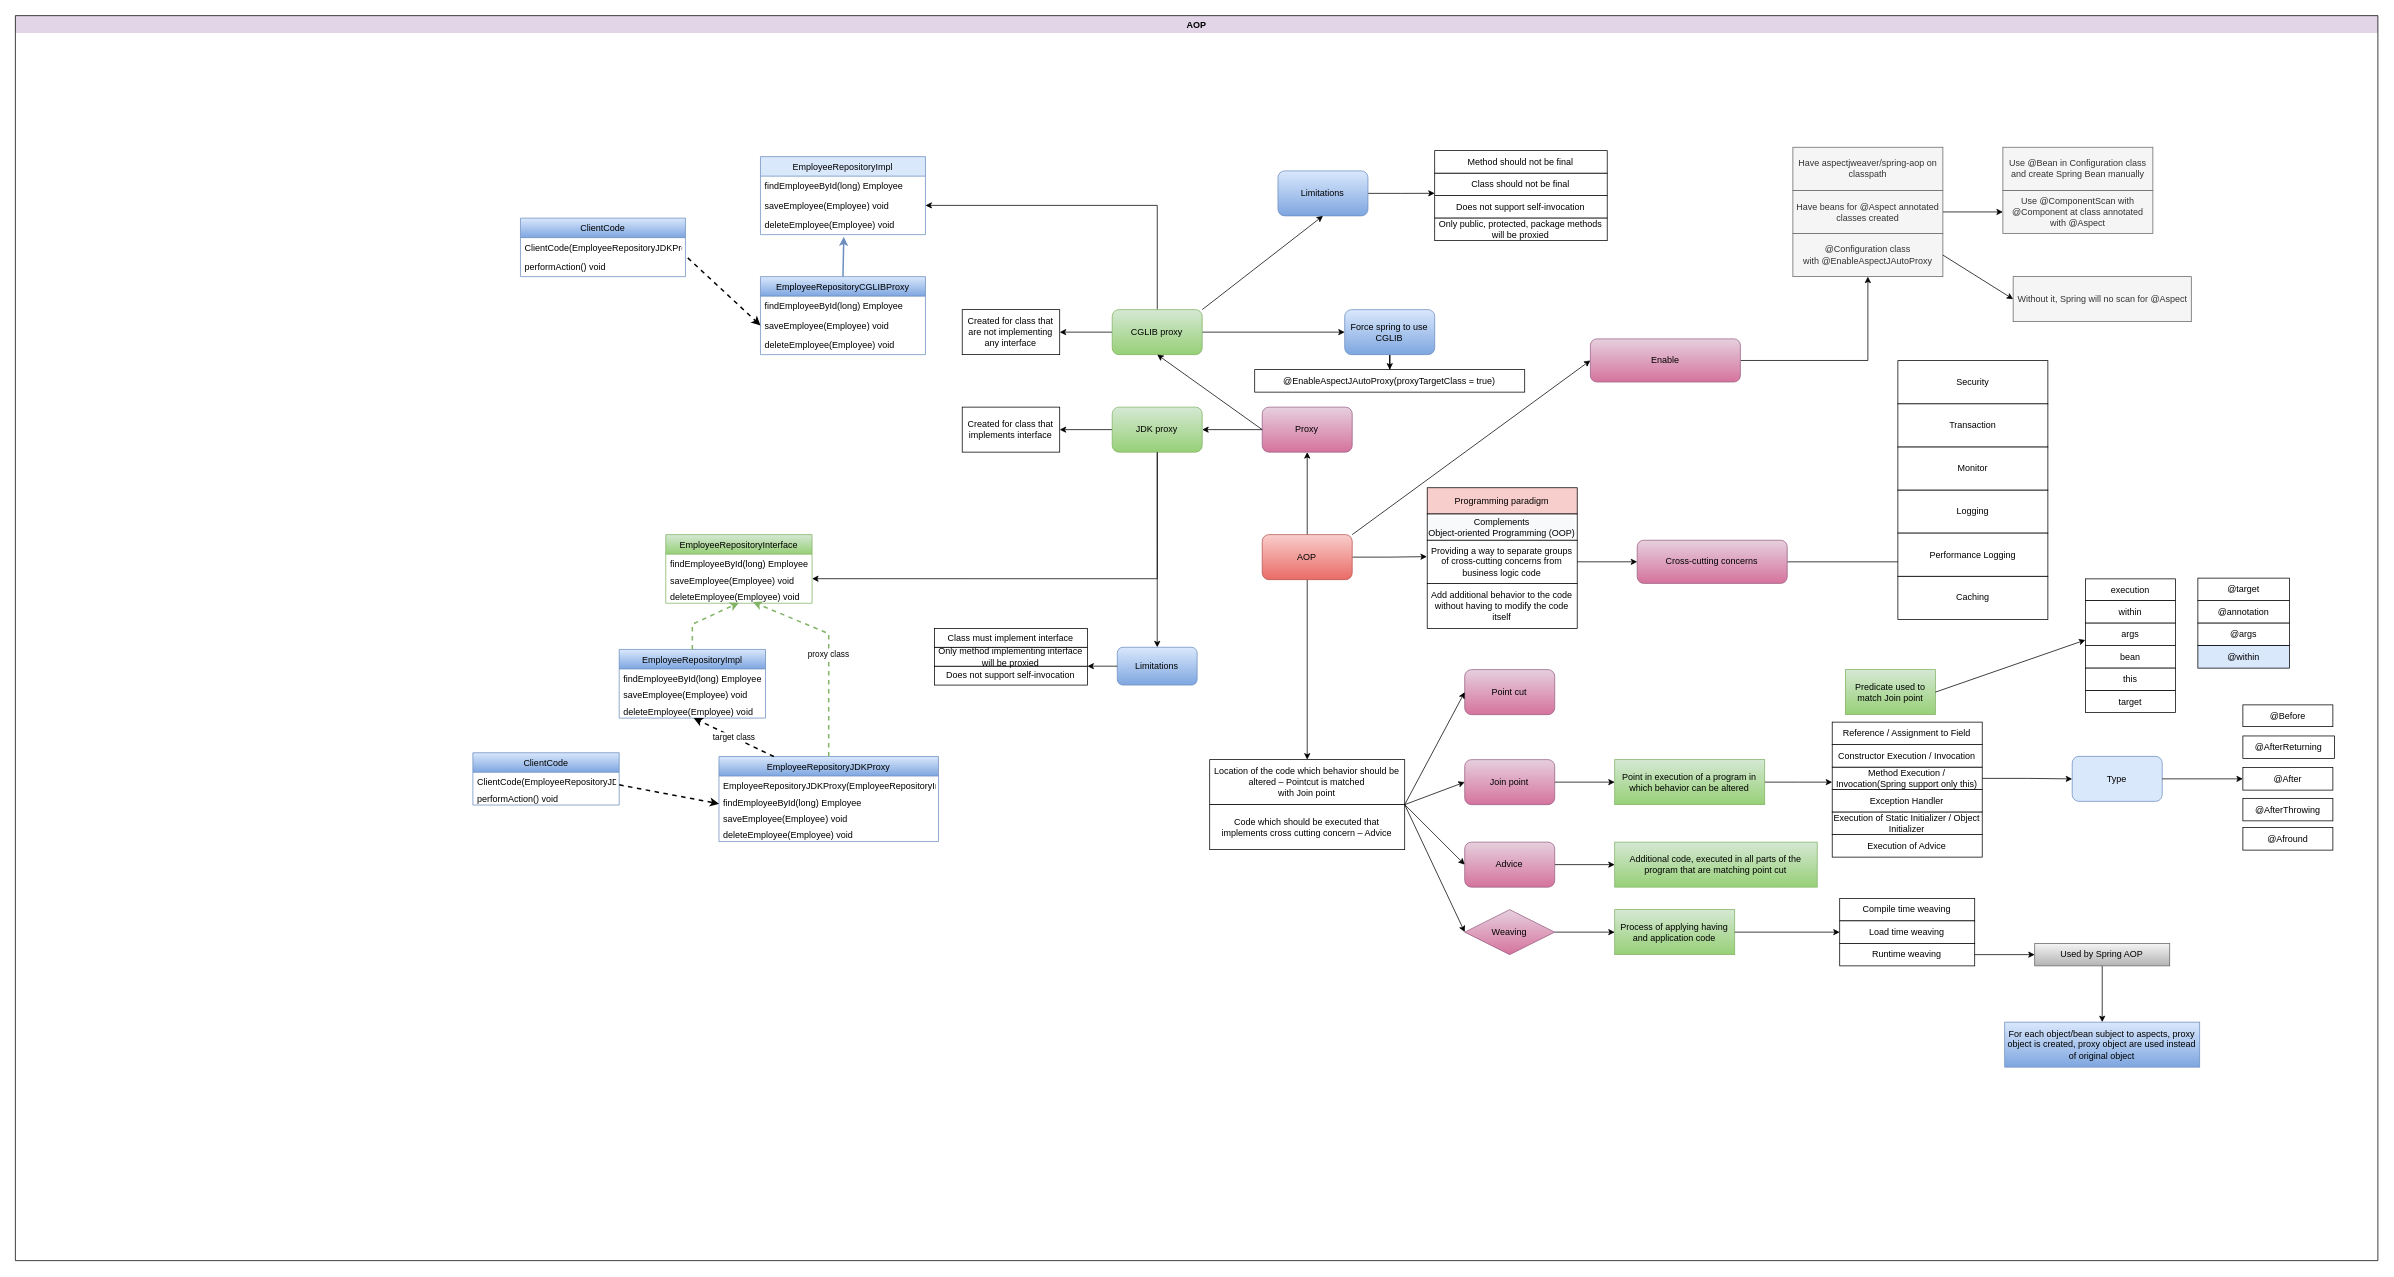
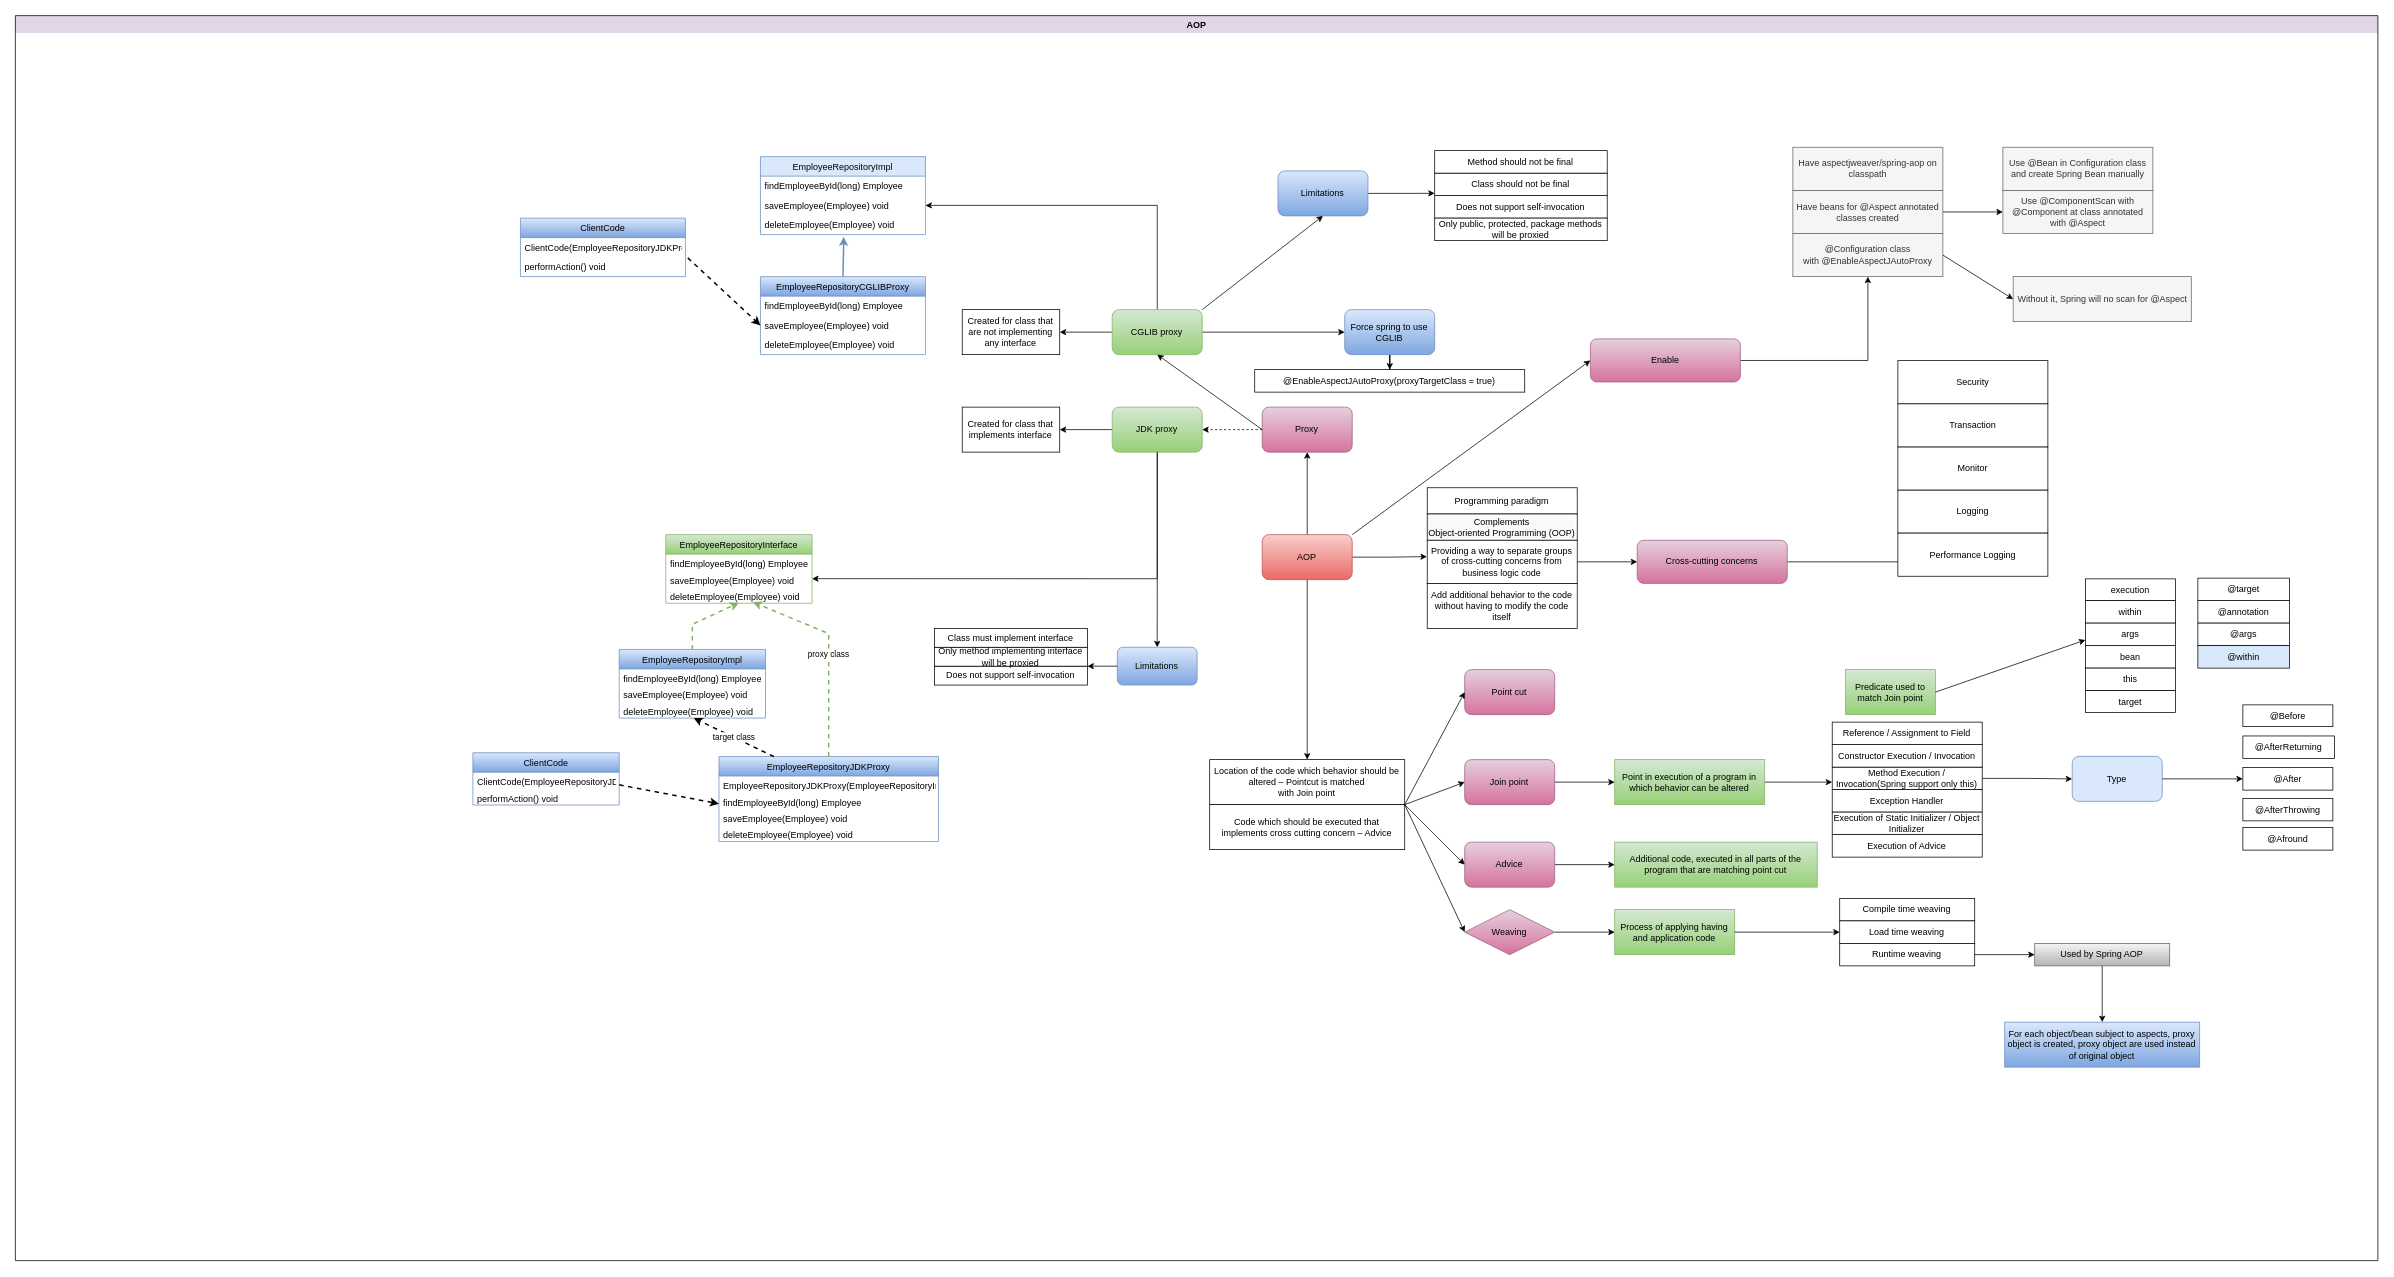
- <mxCell id="41" value="" style="edgeStyle=orthogonalEdgeStyle;rounded=0;orthogonalLoop=1;jettySize=auto;html=1;" edge="1" parent="2" source="42" target="45"><mxGeometry relative="1" as="geometry" /></mxCell>
+ <mxCell id="41" value="" style="edgeStyle=orthogonalEdgeStyle;rounded=0;orthogonalLoop=1;jettySize=auto;html=1;dashed=1;" edge="1" parent="2" source="42" target="45"><mxGeometry relative="1" as="geometry" /></mxCell>
- <mxCell id="8" value="&lt;div&gt;Programming paradigm&lt;/div&gt;" style="rounded=0;whiteSpace=wrap;html=1;fillColor=#f8cecc;" vertex="1" parent="7"><mxGeometry width="200" height="35" as="geometry" /></mxCell>
+ <mxCell id="8" value="&lt;div&gt;Programming paradigm&lt;/div&gt;" style="rounded=0;whiteSpace=wrap;html=1;" vertex="1" parent="7"><mxGeometry width="200" height="35" as="geometry" /></mxCell>
- <mxCell id="129" value="&lt;div&gt;Caching&lt;/div&gt;" style="rounded=0;whiteSpace=wrap;html=1;" vertex="1" parent="124"><mxGeometry y="287.5" width="200" height="57.5" as="geometry" /></mxCell>
